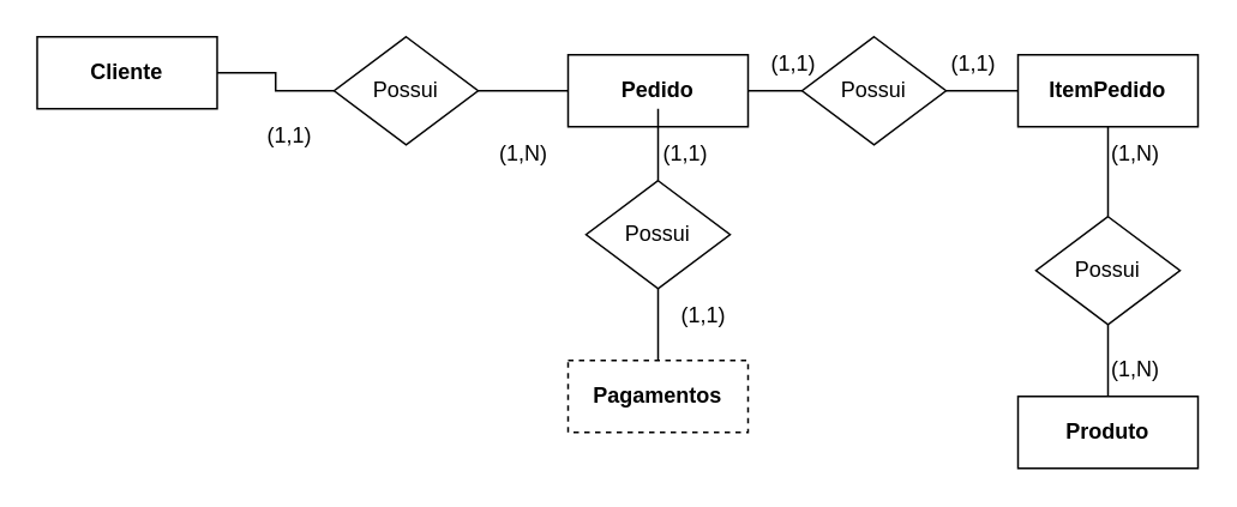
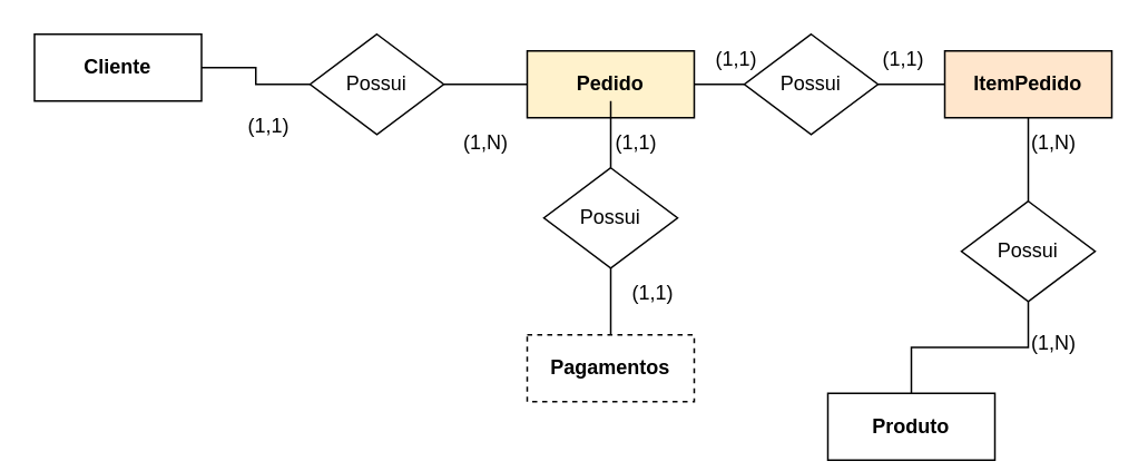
- <mxCell id="8" value="&lt;span class=&quot;notion-enable-hover&quot; data-token-index=&quot;0&quot; style=&quot;font-weight:600&quot;&gt;Pedido&lt;/span&gt;" style="whiteSpace=wrap;html=1;align=center;" parent="1" vertex="1"><mxGeometry x="315" y="30" width="100" height="40" as="geometry" /></mxCell>
+ <mxCell id="8" value="&lt;span class=&quot;notion-enable-hover&quot; data-token-index=&quot;0&quot; style=&quot;font-weight:600&quot;&gt;Pedido&lt;/span&gt;" style="whiteSpace=wrap;html=1;align=center;fillColor=#fff2cc;" parent="1" vertex="1"><mxGeometry x="315" y="30" width="100" height="40" as="geometry" /></mxCell>
- <mxCell id="4" value="&lt;span class=&quot;notion-enable-hover&quot; data-token-index=&quot;0&quot; style=&quot;font-weight:600&quot;&gt;ItemPedido&lt;/span&gt;" style="whiteSpace=wrap;html=1;align=center;" parent="1" vertex="1"><mxGeometry x="565" y="30" width="100" height="40" as="geometry" /></mxCell>
+ <mxCell id="4" value="&lt;span class=&quot;notion-enable-hover&quot; data-token-index=&quot;0&quot; style=&quot;font-weight:600&quot;&gt;ItemPedido&lt;/span&gt;" style="whiteSpace=wrap;html=1;align=center;fillColor=#ffe6cc;" parent="1" vertex="1"><mxGeometry x="565" y="30" width="100" height="40" as="geometry" /></mxCell>
- <mxCell id="22" value="&lt;span class=&quot;notion-enable-hover&quot; data-token-index=&quot;0&quot; style=&quot;font-weight:600&quot;&gt;Produto&lt;/span&gt;" style="whiteSpace=wrap;html=1;align=center;" vertex="1" parent="1"><mxGeometry x="565" y="220" width="100" height="40" as="geometry" /></mxCell>
+ <mxCell id="22" value="&lt;span class=&quot;notion-enable-hover&quot; data-token-index=&quot;0&quot; style=&quot;font-weight:600&quot;&gt;Produto&lt;/span&gt;" style="whiteSpace=wrap;html=1;align=center;" vertex="1" parent="1"><mxGeometry x="495" y="235" width="100" height="40" as="geometry" /></mxCell>
